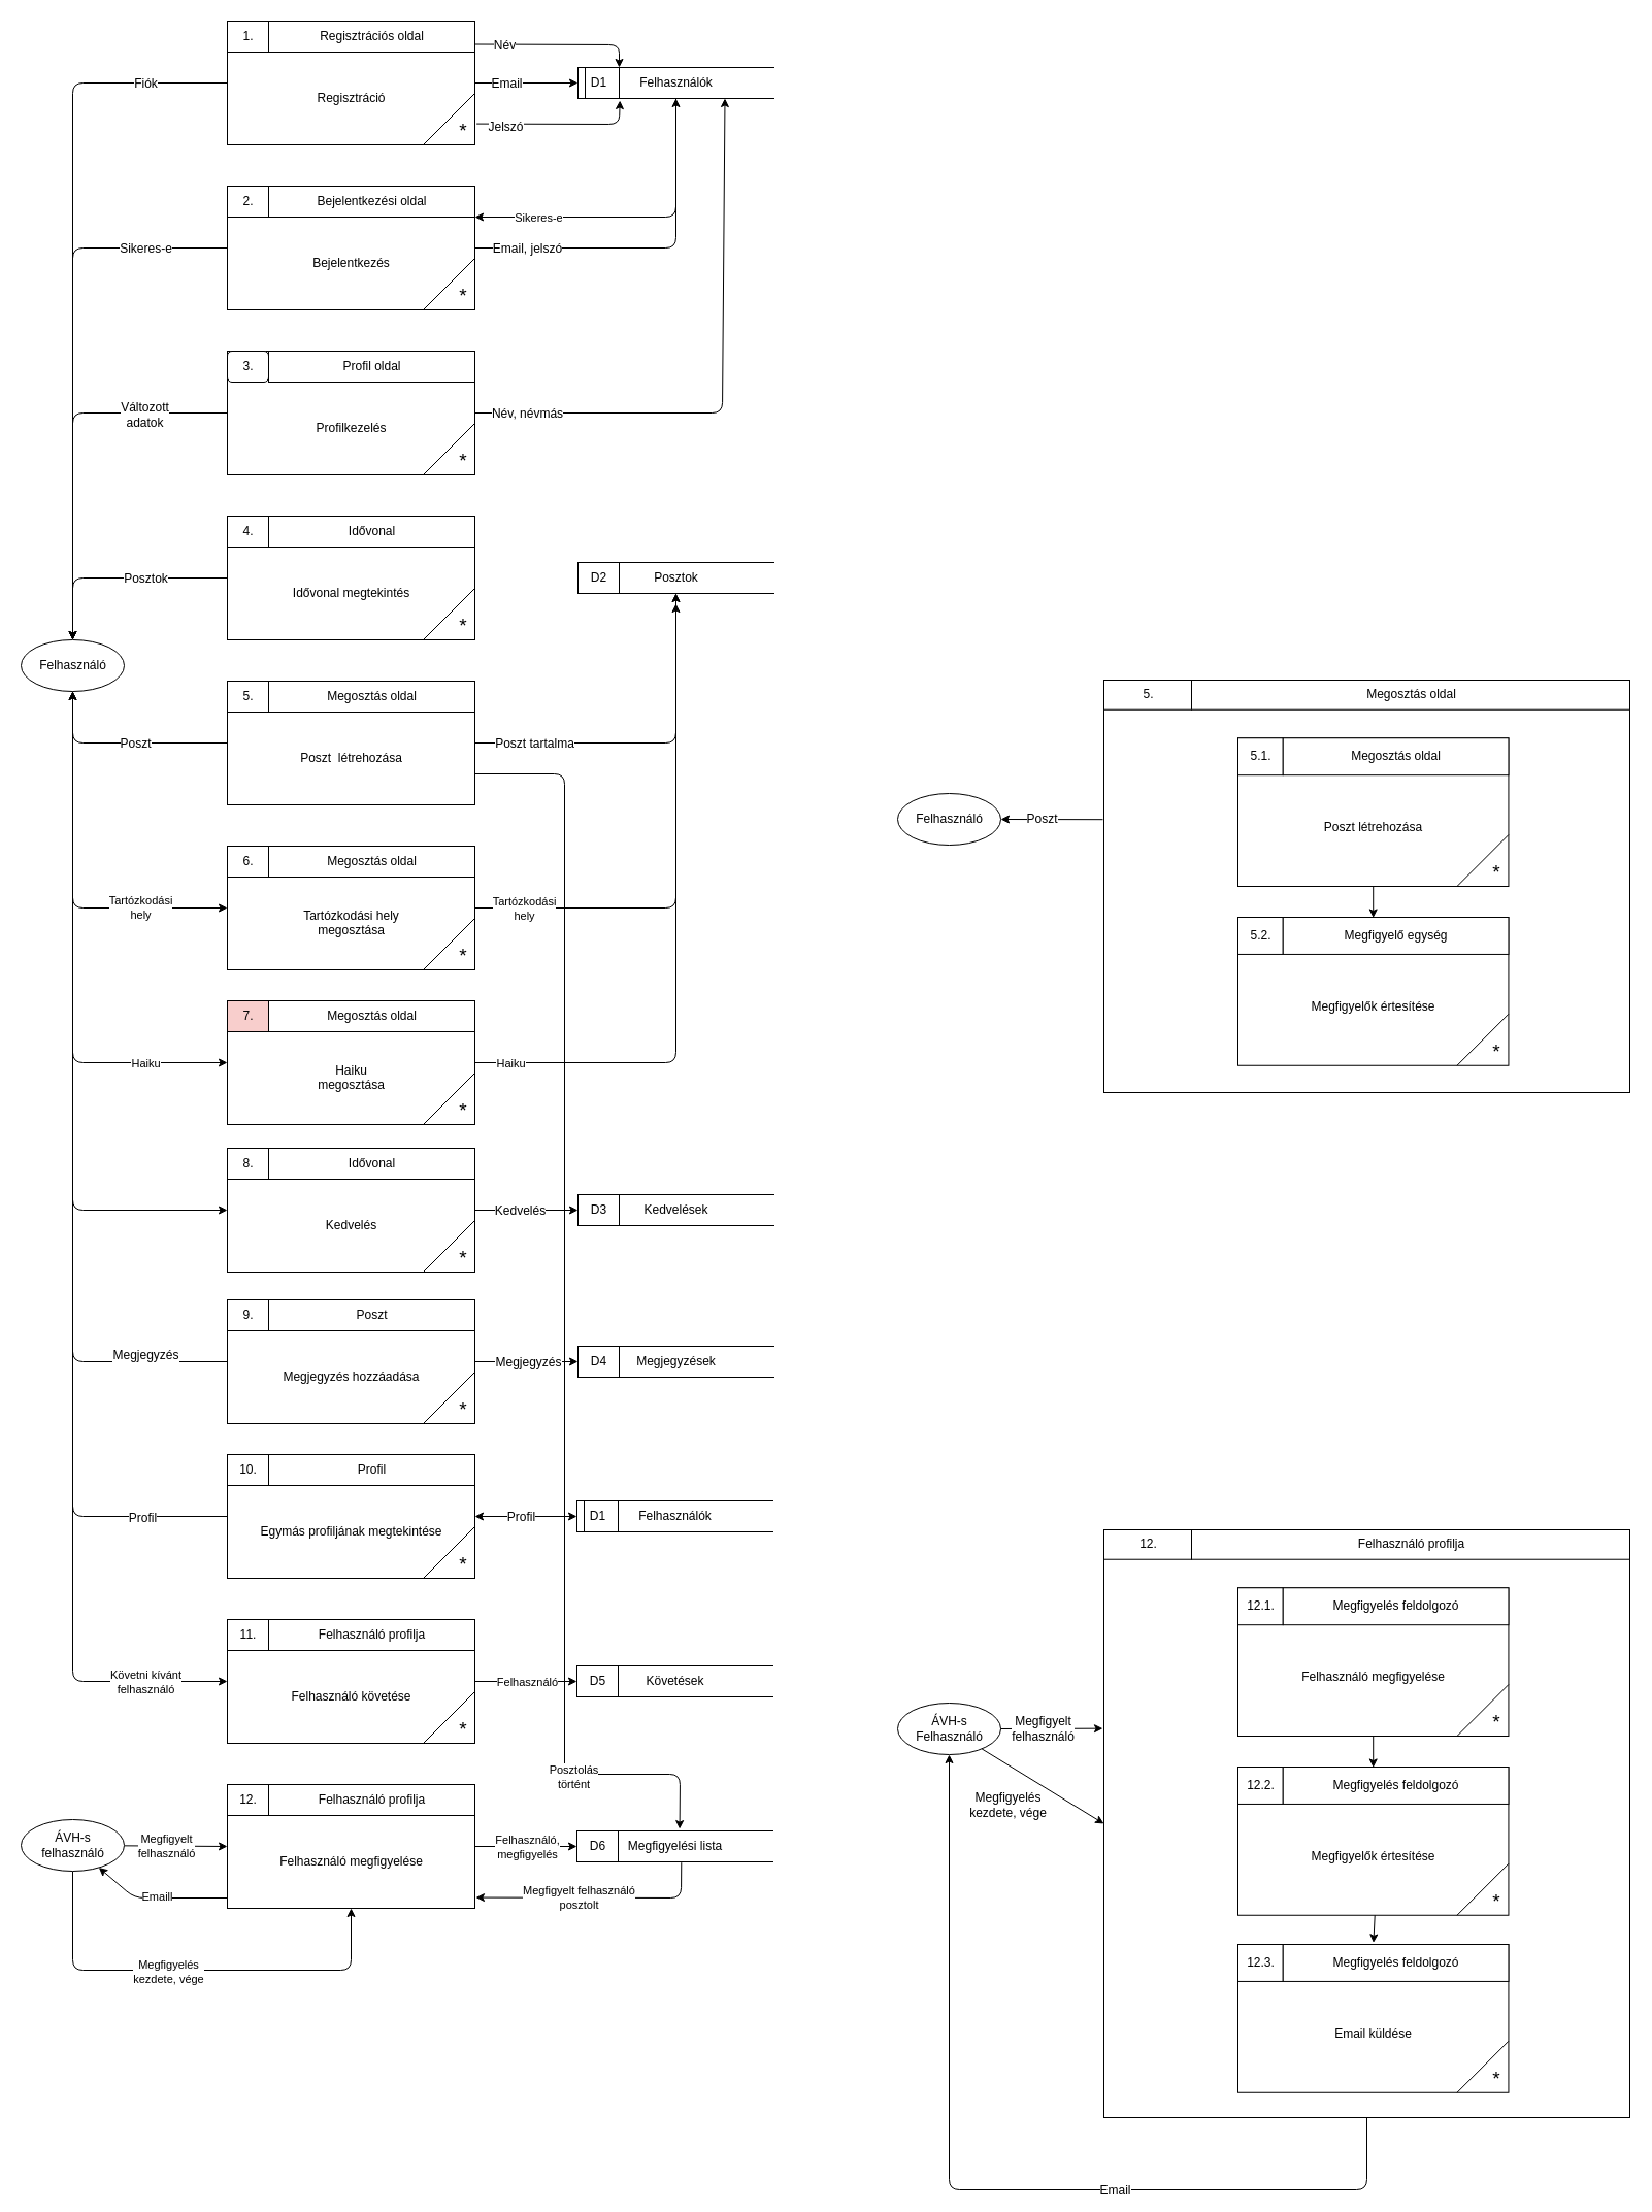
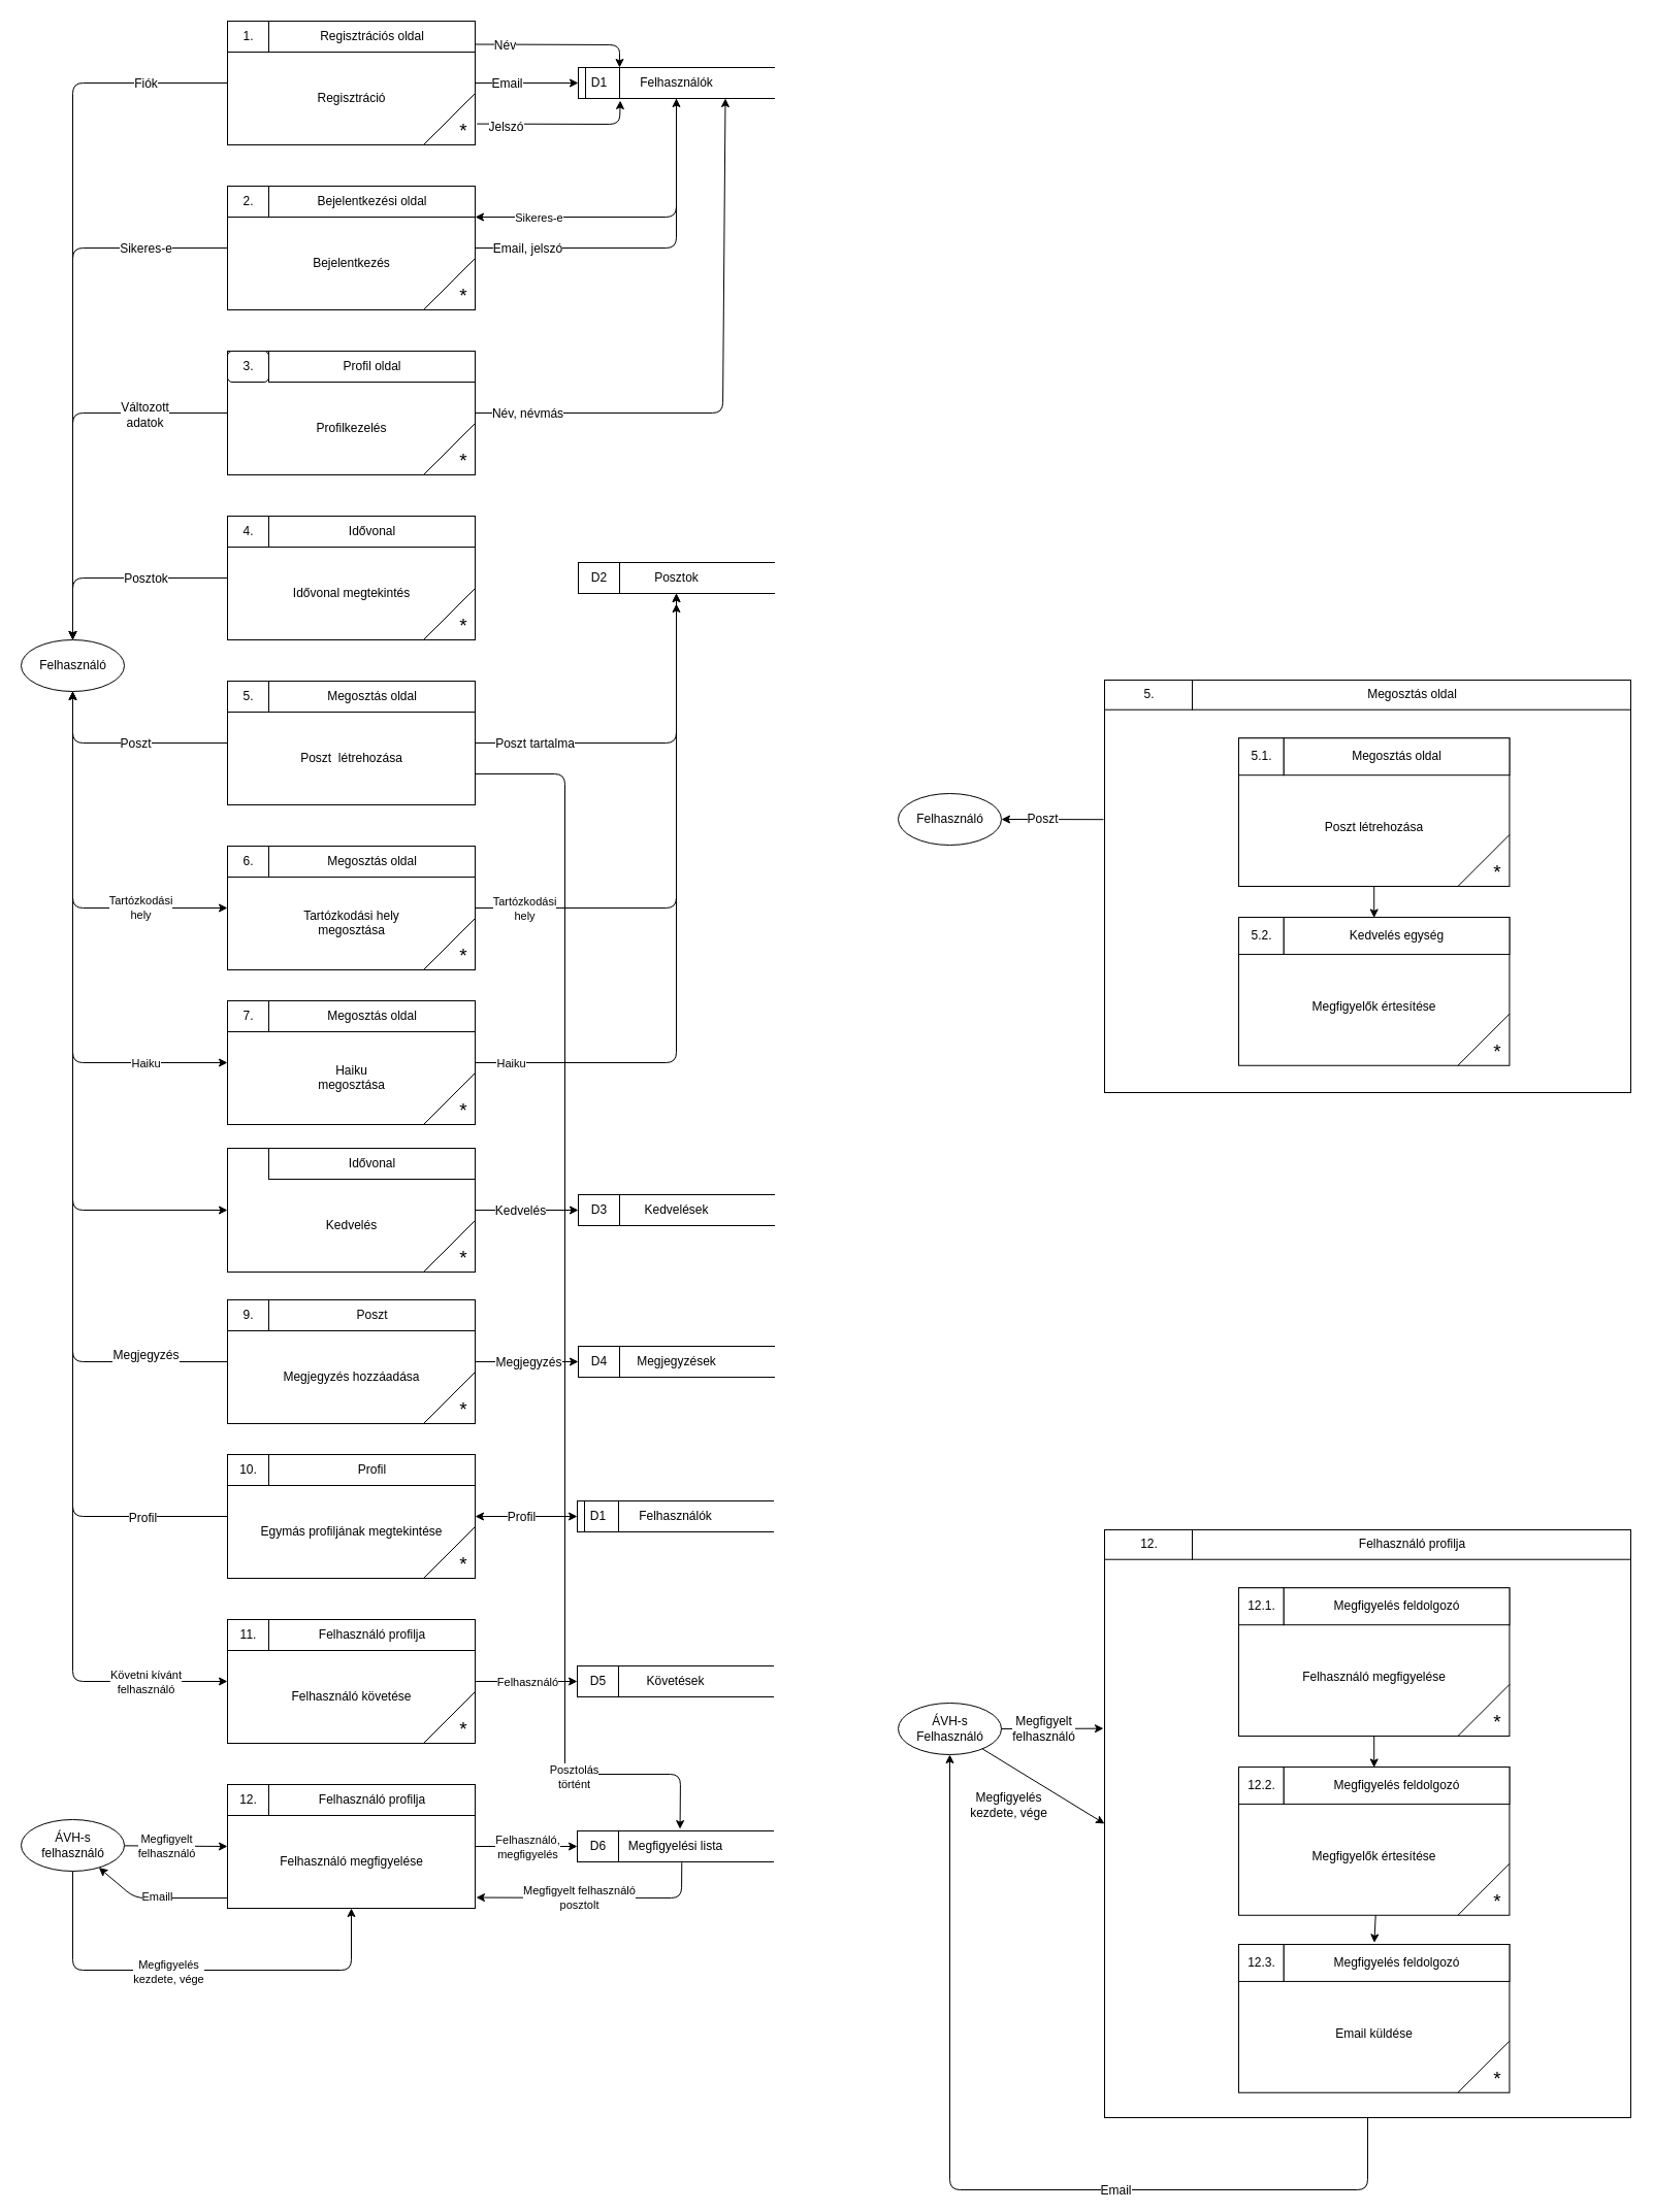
- <mxCell id="167" value="Megfigyelő egység" style="html=1;dashed=0;whitespace=wrap;" parent="164" vertex="1"><mxGeometry x="43.738" width="218.692" height="35.938" as="geometry" /></mxCell>
+ <mxCell id="167" value="Kedvelés egység" style="html=1;dashed=0;whitespace=wrap;" parent="164" vertex="1"><mxGeometry x="43.738" width="218.692" height="35.938" as="geometry" /></mxCell>
- <mxCell id="144" value="7." style="html=1;dashed=0;whitespace=wrap;fillColor=#f8cecc;" parent="142" vertex="1"><mxGeometry width="40" height="30" as="geometry" /></mxCell>
+ <mxCell id="144" value="7." style="html=1;dashed=0;whitespace=wrap;" parent="142" vertex="1"><mxGeometry width="40" height="30" as="geometry" /></mxCell>
- <mxCell id="30" value="8." style="html=1;dashed=0;whitespace=wrap;" parent="28" vertex="1"><mxGeometry width="40" height="30" as="geometry" /></mxCell>
